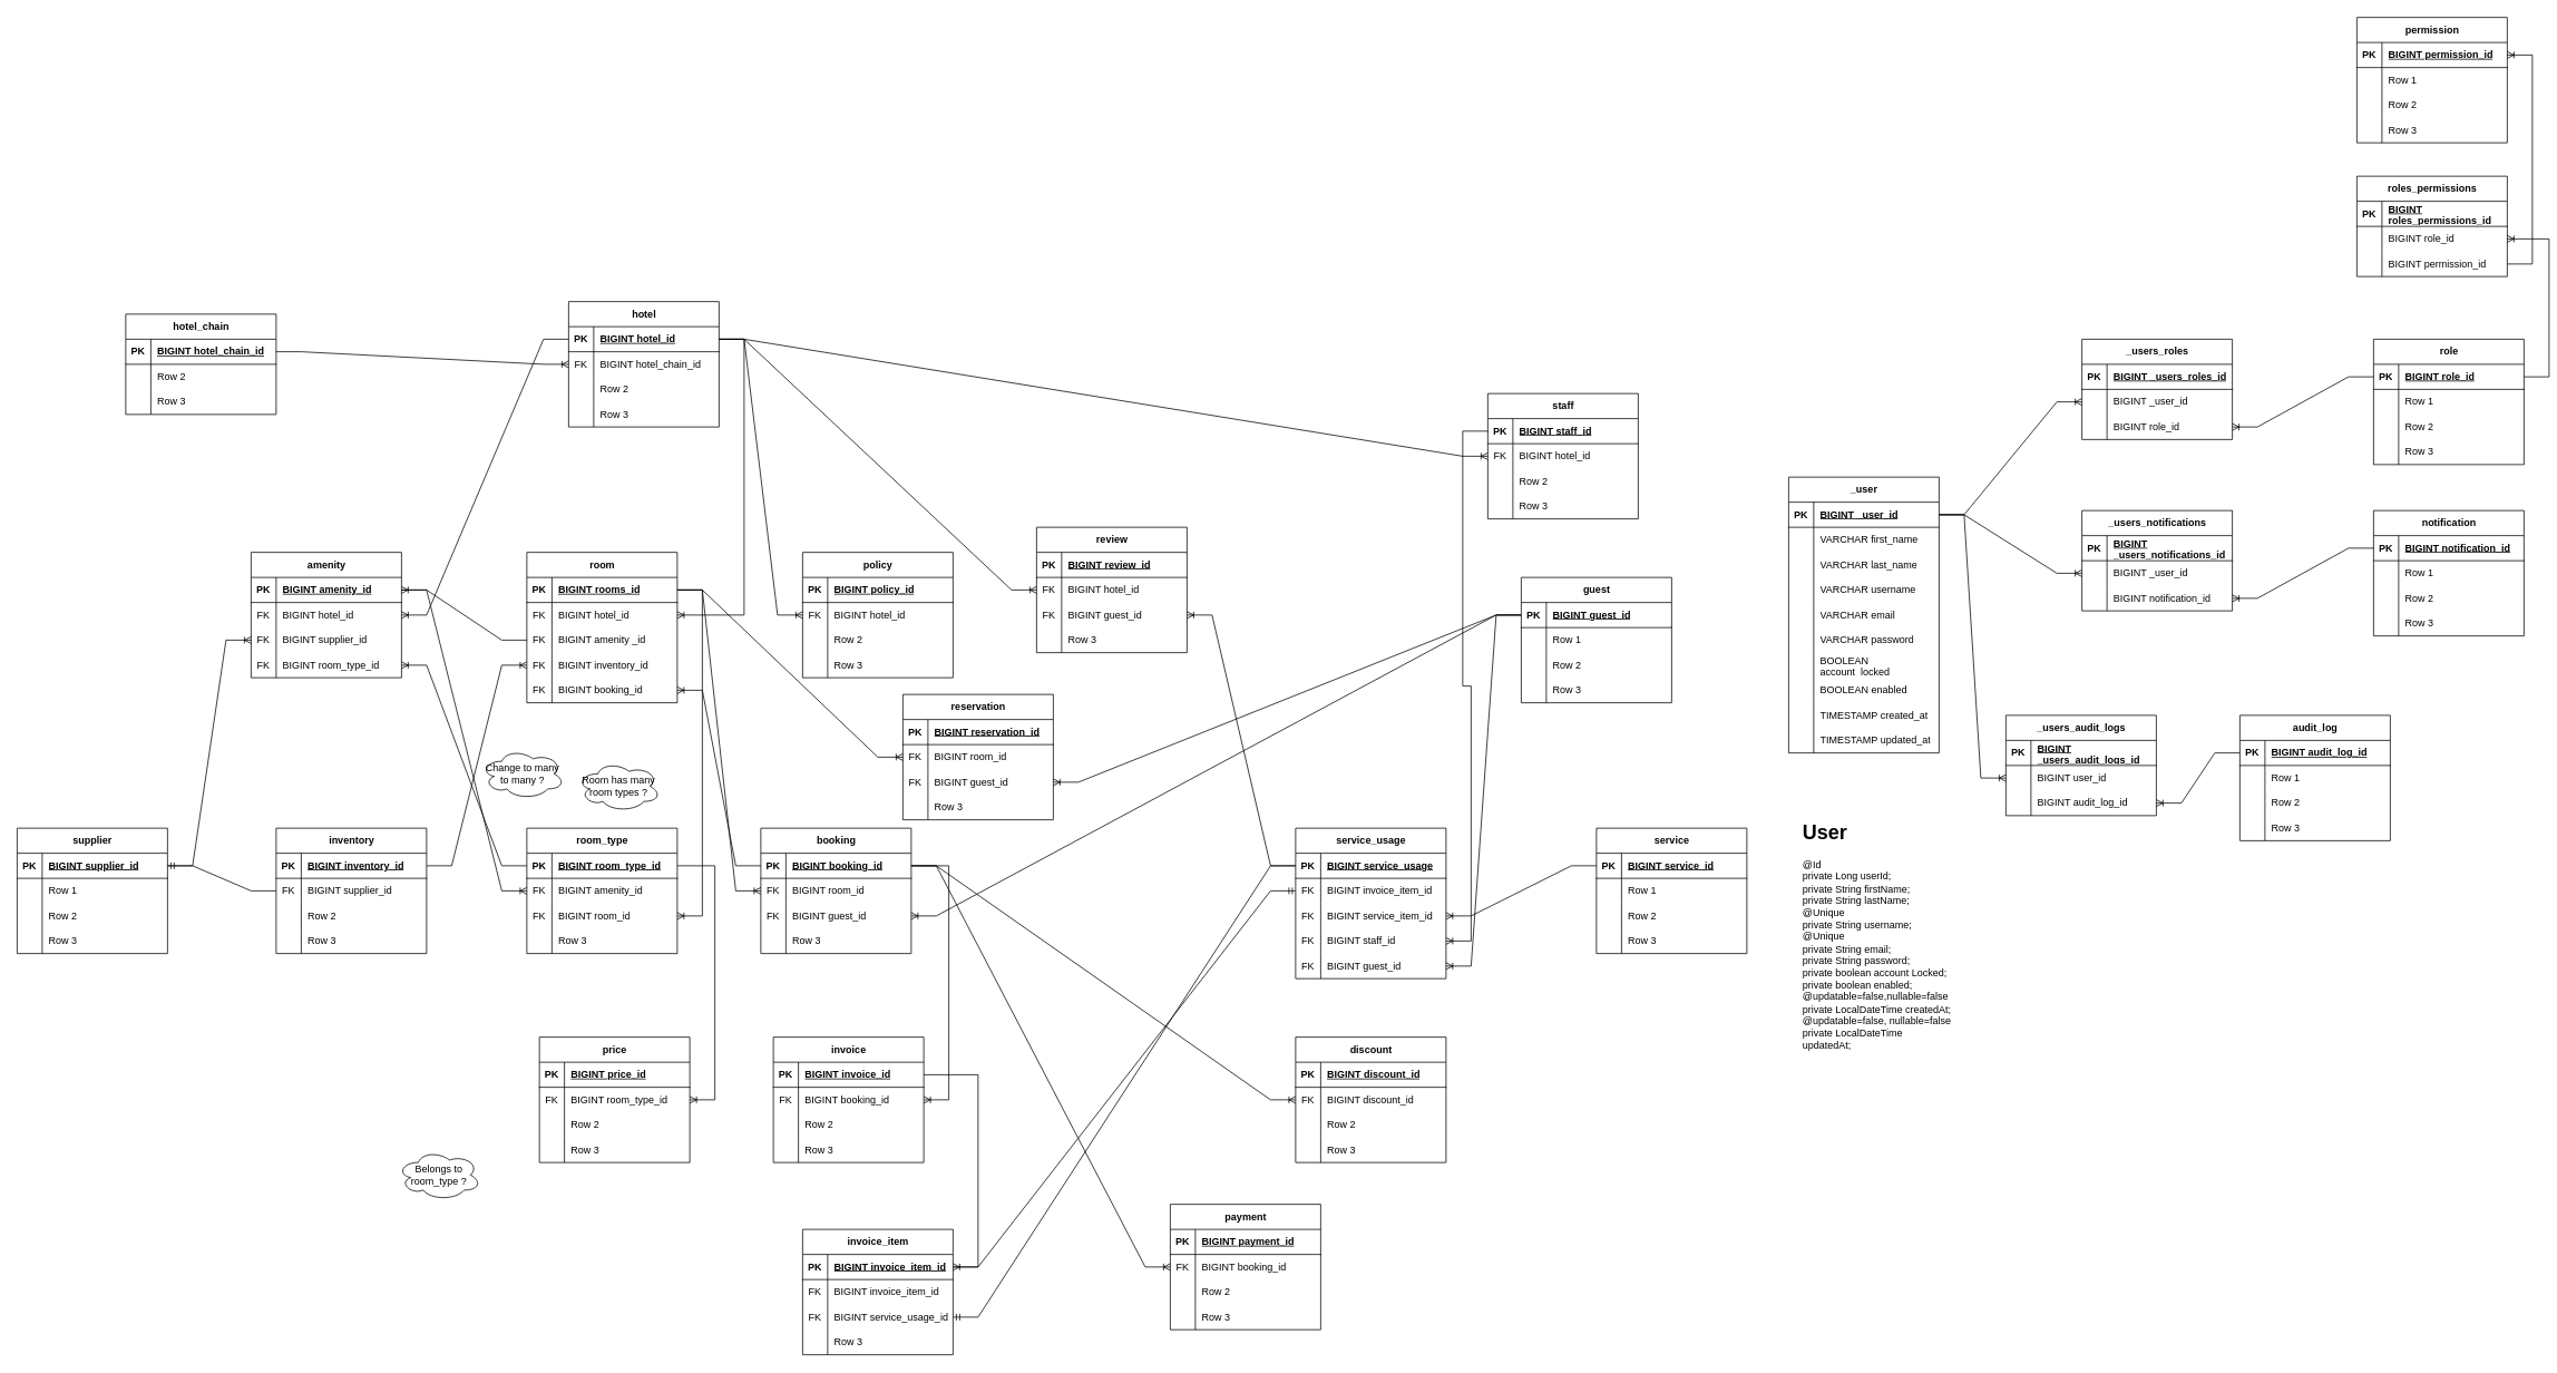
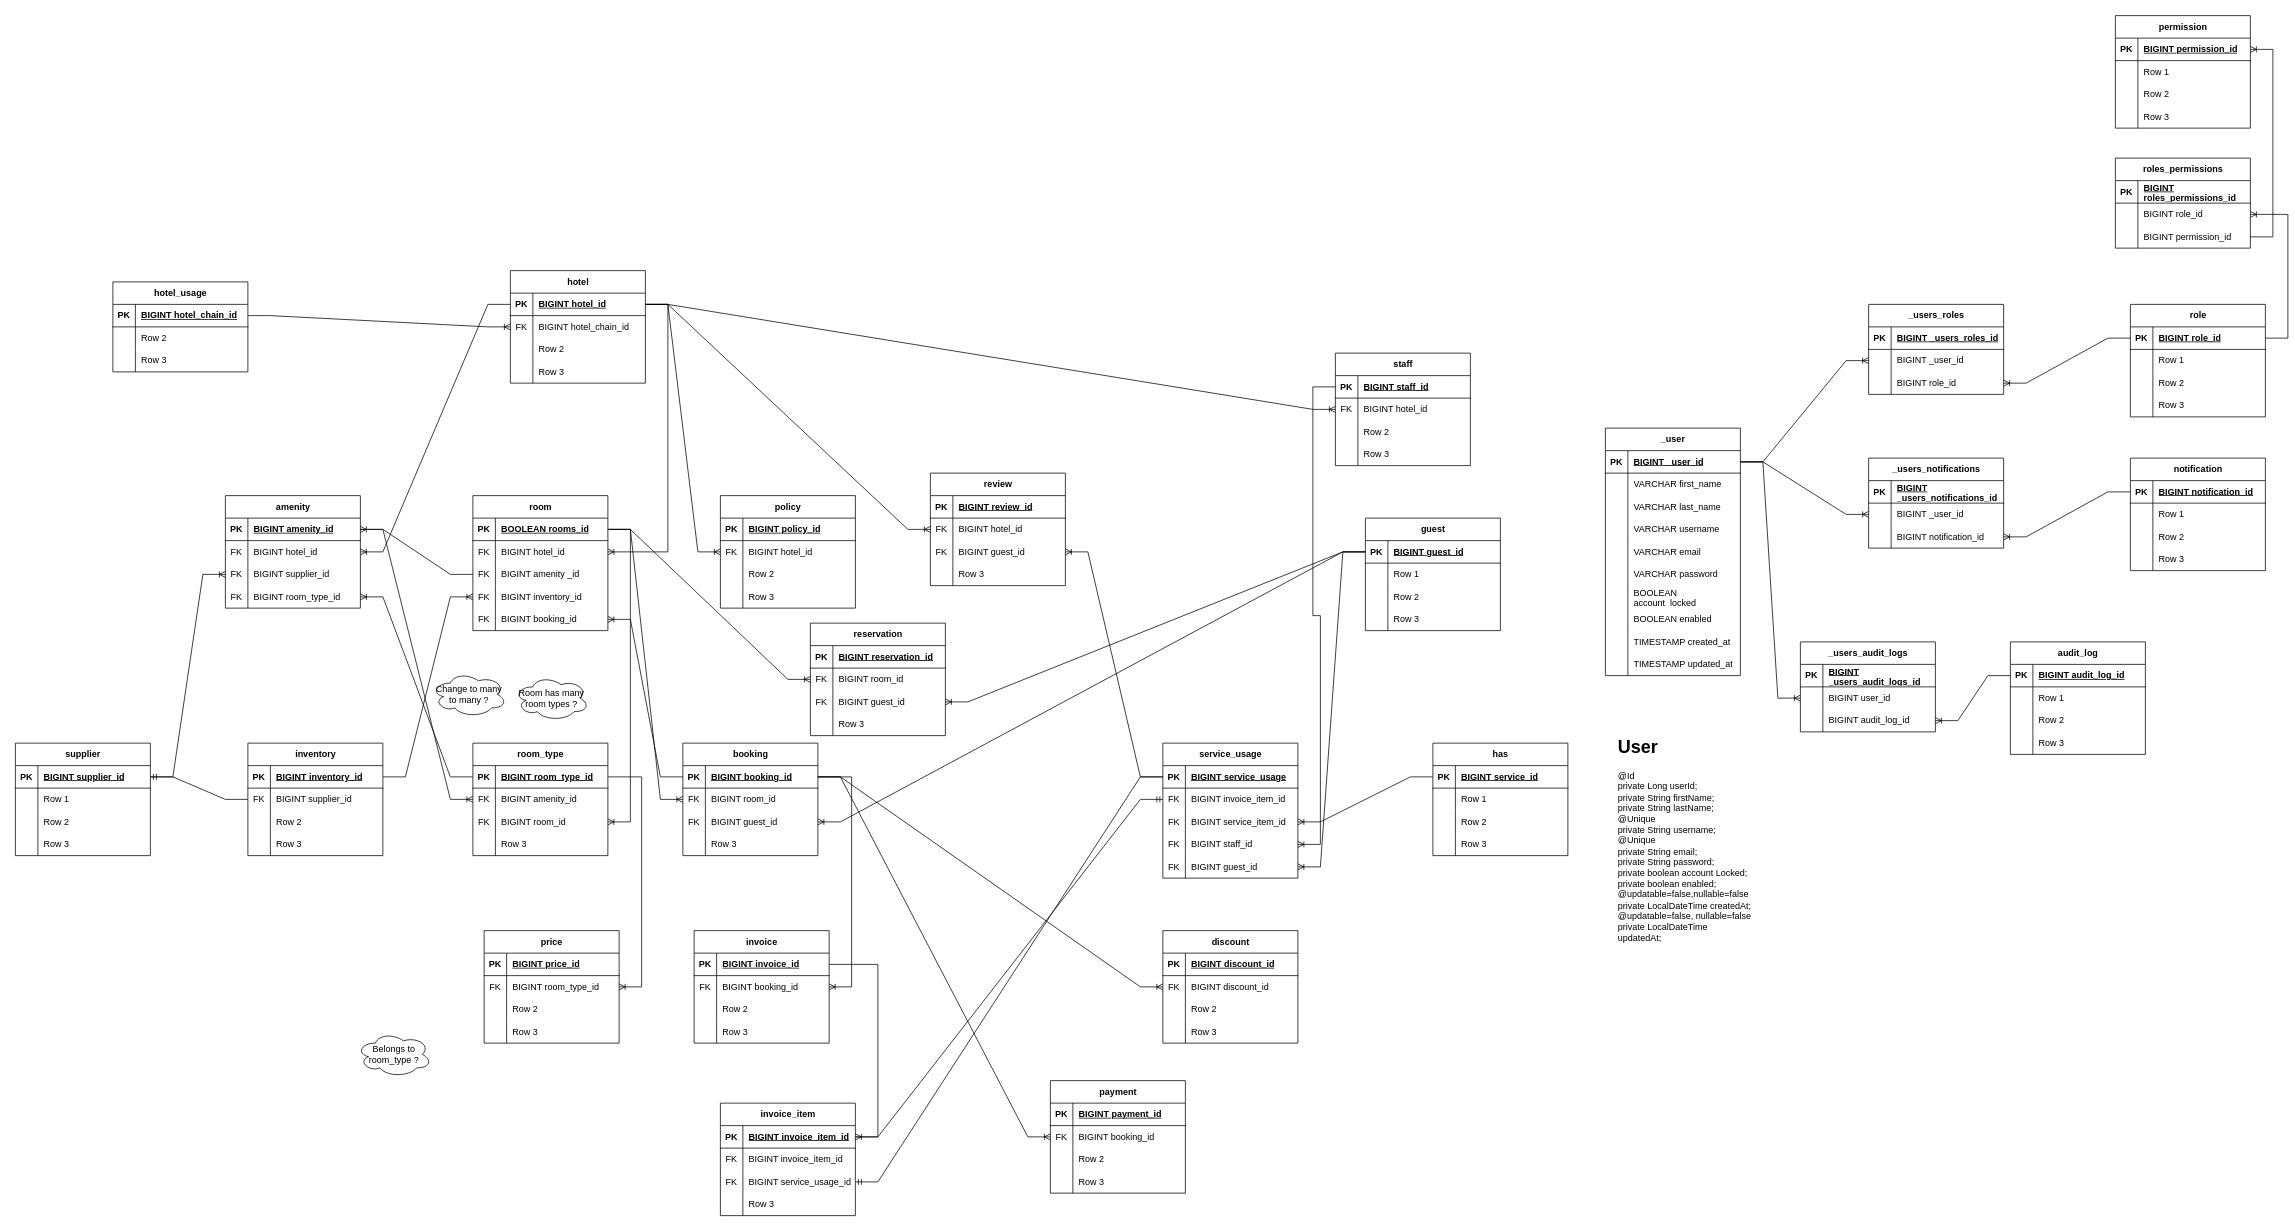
- <mxCell id="2" value="hotel_chain" style="shape=table;startSize=30;container=1;collapsible=1;childLayout=tableLayout;fixedRows=1;rowLines=0;fontStyle=1;align=center;resizeLast=1;html=1;" parent="1" vertex="1"><mxGeometry x="150" y="375" width="180" height="120" as="geometry" /></mxCell>
+ <mxCell id="2" value="hotel_usage" style="shape=table;startSize=30;container=1;collapsible=1;childLayout=tableLayout;fixedRows=1;rowLines=0;fontStyle=1;align=center;resizeLast=1;html=1;" parent="1" vertex="1"><mxGeometry x="150" y="375" width="180" height="120" as="geometry" /></mxCell>
- <mxCell id="54" value="BIGINT rooms_id" style="shape=partialRectangle;connectable=0;fillColor=none;top=0;left=0;bottom=0;right=0;align=left;spacingLeft=6;fontStyle=5;overflow=hidden;whiteSpace=wrap;html=1;" parent="52" vertex="1"><mxGeometry x="30" width="150" height="30" as="geometry"><mxRectangle width="150" height="30" as="alternateBounds" /></mxGeometry></mxCell>
+ <mxCell id="54" value="BOOLEAN rooms_id" style="shape=partialRectangle;connectable=0;fillColor=none;top=0;left=0;bottom=0;right=0;align=left;spacingLeft=6;fontStyle=5;overflow=hidden;whiteSpace=wrap;html=1;" parent="52" vertex="1"><mxGeometry x="30" width="150" height="30" as="geometry"><mxRectangle width="150" height="30" as="alternateBounds" /></mxGeometry></mxCell>
- <mxCell id="315" value="Room has many room types ?" style="ellipse;shape=cloud;whiteSpace=wrap;html=1;align=center;" parent="1" vertex="1"><mxGeometry x="690" y="910" width="100" height="60" as="geometry" /></mxCell>
+ <mxCell id="315" value="Room has many room types ?" style="ellipse;shape=cloud;whiteSpace=wrap;html=1;align=center;" parent="1" vertex="1"><mxGeometry x="685" y="900" width="100" height="60" as="geometry" /></mxCell>
- <mxCell id="218" value="service" style="shape=table;startSize=30;container=1;collapsible=1;childLayout=tableLayout;fixedRows=1;rowLines=0;fontStyle=1;align=center;resizeLast=1;html=1;" parent="1" vertex="1"><mxGeometry x="1910" y="990" width="180" height="150" as="geometry" /></mxCell>
+ <mxCell id="218" value="has" style="shape=table;startSize=30;container=1;collapsible=1;childLayout=tableLayout;fixedRows=1;rowLines=0;fontStyle=1;align=center;resizeLast=1;html=1;" parent="1" vertex="1"><mxGeometry x="1910" y="990" width="180" height="150" as="geometry" /></mxCell>
